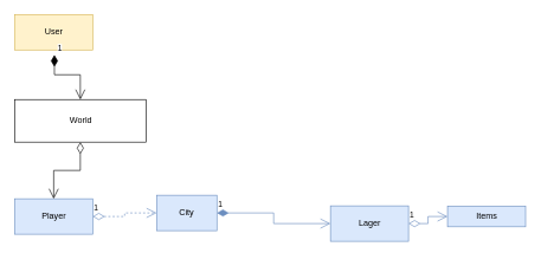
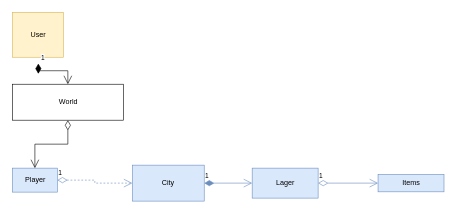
- <mxCell id="9" value="User" style="html=1;fillColor=#fff2cc;strokeColor=#d6b656;" vertex="1" parent="1"><mxGeometry x="20" y="20" width="110" height="50" as="geometry" /></mxCell>
+ <mxCell id="9" value="User" style="html=1;fillColor=#fff2cc;strokeColor=#d6b656;" vertex="1" parent="1"><mxGeometry x="20" y="20" width="85" height="75" as="geometry" /></mxCell>
- <mxCell id="2" value="City" style="rounded=0;whiteSpace=wrap;html=1;fillColor=#dae8fc;strokeColor=#6c8ebf;" vertex="1" parent="1"><mxGeometry x="220" y="275" width="85" height="50" as="geometry" /></mxCell>
+ <mxCell id="2" value="City" style="rounded=0;whiteSpace=wrap;html=1;fillColor=#dae8fc;strokeColor=#6c8ebf;" vertex="1" parent="1"><mxGeometry x="220" y="275" width="120" height="60" as="geometry" /></mxCell>
- <mxCell id="7" value="Player" style="html=1;fillColor=#dae8fc;strokeColor=#6c8ebf;" vertex="1" parent="1"><mxGeometry x="20" y="280" width="110" height="50" as="geometry" /></mxCell>
+ <mxCell id="7" value="Player" style="html=1;fillColor=#dae8fc;strokeColor=#6c8ebf;" vertex="1" parent="1"><mxGeometry x="20" y="280" width="75" height="40" as="geometry" /></mxCell>
- <mxCell id="3" value="Lager" style="html=1;fillColor=#dae8fc;strokeColor=#6c8ebf;" vertex="1" parent="1"><mxGeometry x="465" y="290" width="110" height="50" as="geometry" /></mxCell>
+ <mxCell id="3" value="Lager" style="html=1;fillColor=#dae8fc;strokeColor=#6c8ebf;" vertex="1" parent="1"><mxGeometry x="420" y="280" width="110" height="50" as="geometry" /></mxCell>
